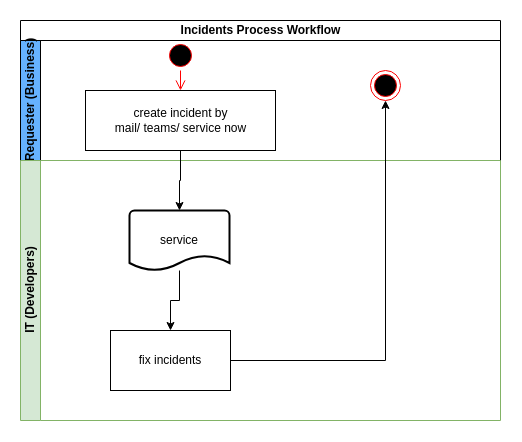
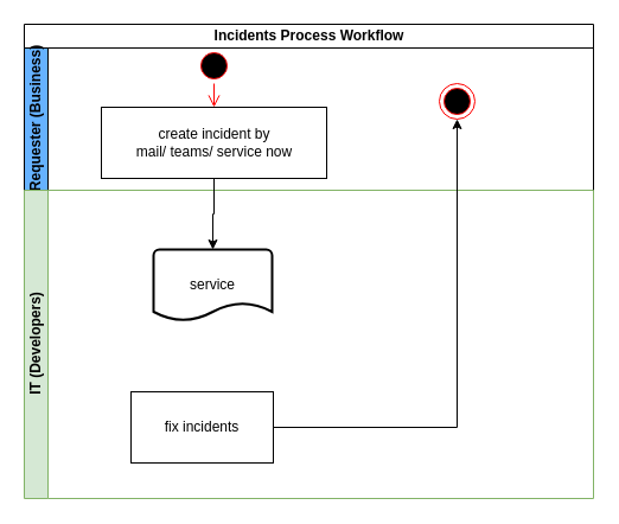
- <mxCell id="10" style="edgeStyle=orthogonalEdgeStyle;rounded=0;orthogonalLoop=1;jettySize=auto;html=1;fontColor=#000000;" edge="1" parent="8" source="11" target="9"><mxGeometry relative="1" as="geometry" /></mxCell>
